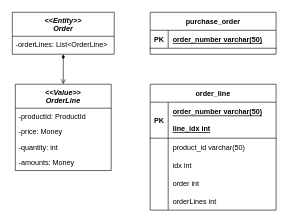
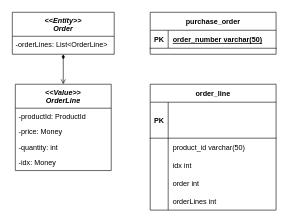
- <mxCell id="17" value="order_number varchar(50)&#10;&#10;line_idx int" style="shape=partialRectangle;overflow=hidden;connectable=0;fillColor=none;top=0;left=0;bottom=0;right=0;align=left;spacingLeft=6;fontStyle=5;" vertex="1" parent="15"><mxGeometry x="30" width="180" height="60" as="geometry"><mxRectangle width="180" height="60" as="alternateBounds" /></mxGeometry></mxCell>
- <mxCell id="9" value="-amounts: Money" style="text;align=left;verticalAlign=top;spacingLeft=4;spacingRight=4;overflow=hidden;rotatable=0;points=[[0,0.5],[1,0.5]];portConstraint=eastwest;rounded=0;shadow=0;html=0;" vertex="1" parent="5"><mxGeometry y="118" width="160" height="26" as="geometry" /></mxCell>
+ <mxCell id="9" value="-idx: Money" style="text;align=left;verticalAlign=top;spacingLeft=4;spacingRight=4;overflow=hidden;rotatable=0;points=[[0,0.5],[1,0.5]];portConstraint=eastwest;rounded=0;shadow=0;html=0;" vertex="1" parent="5"><mxGeometry y="118" width="160" height="26" as="geometry" /></mxCell>
